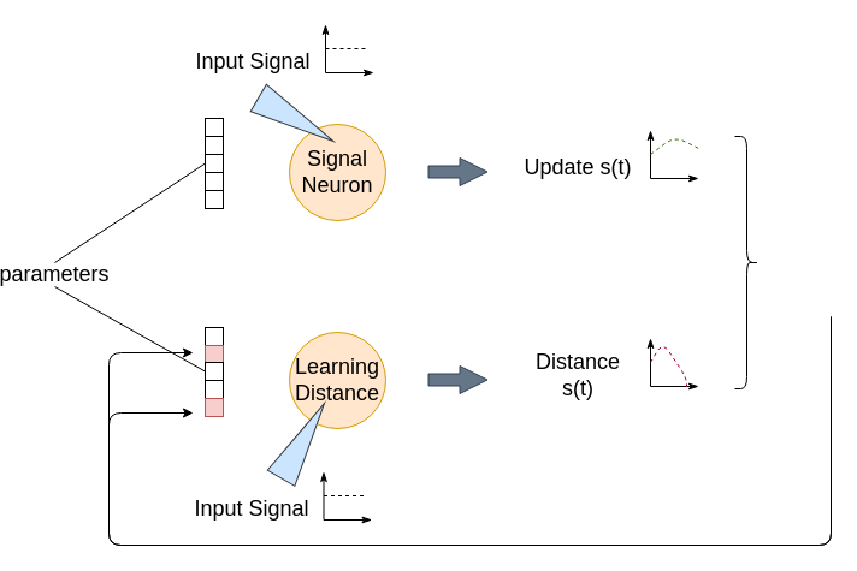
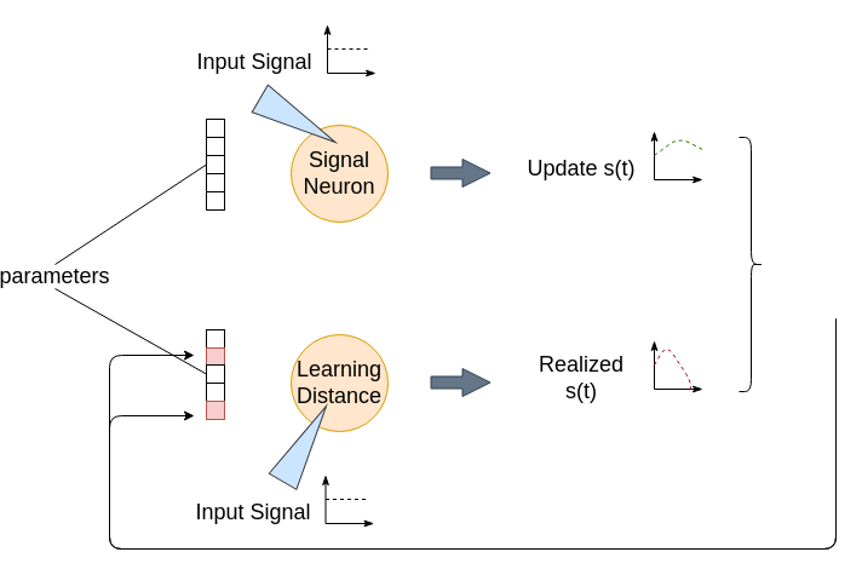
- <mxCell id="34" value="Distance s(t)" style="text;html=1;strokeColor=none;fillColor=none;align=center;verticalAlign=middle;whiteSpace=wrap;rounded=0;fontSize=18;" parent="1" vertex="1"><mxGeometry x="425" y="302" width="100" height="20" as="geometry" /></mxCell>
+ <mxCell id="34" value="Realized s(t)" style="text;html=1;strokeColor=none;fillColor=none;align=center;verticalAlign=middle;whiteSpace=wrap;rounded=0;fontSize=18;" parent="1" vertex="1"><mxGeometry x="425" y="302" width="100" height="20" as="geometry" /></mxCell>
